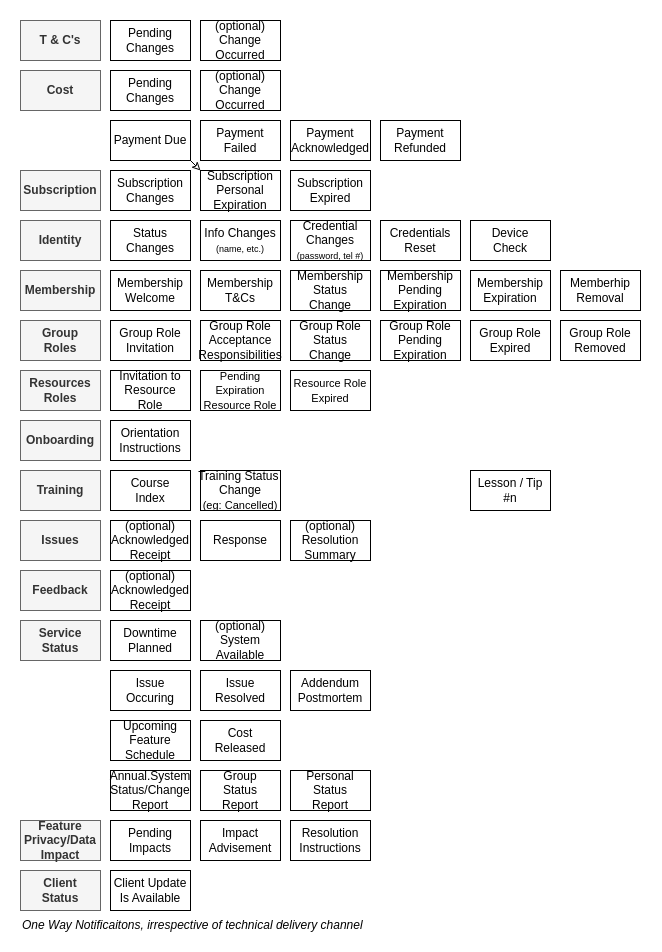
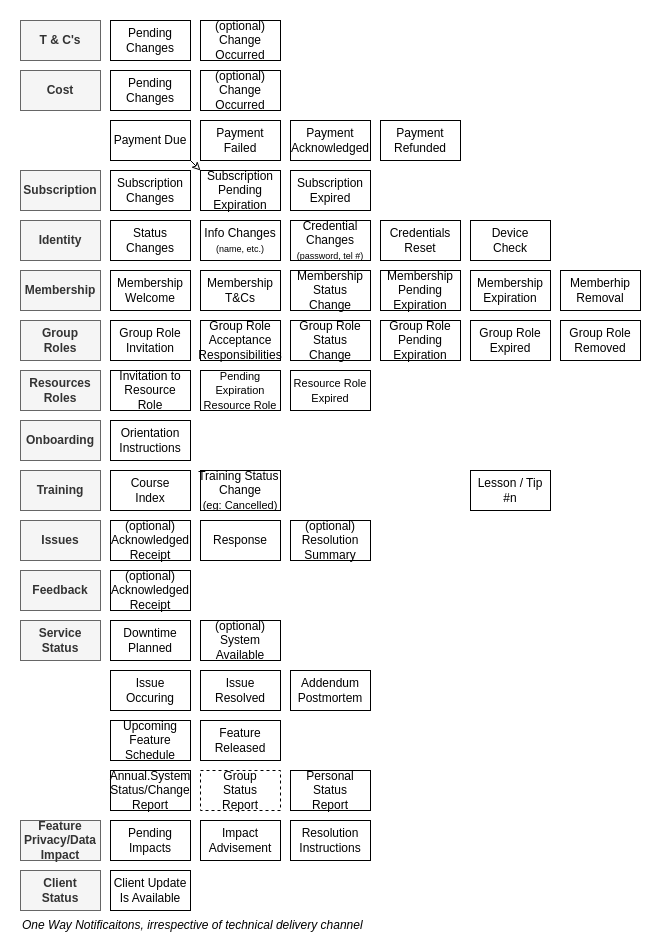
- <mxCell id="37" value="Subscription&lt;br&gt;Personal&lt;br&gt;Expiration" style="rounded=0;whiteSpace=wrap;html=1;" vertex="1" parent="1"><mxGeometry x="200" y="170" width="80" height="40" as="geometry" /></mxCell>
+ <mxCell id="37" value="Subscription&lt;br&gt;Pending&lt;br&gt;Expiration" style="rounded=0;whiteSpace=wrap;html=1;" vertex="1" parent="1"><mxGeometry x="200" y="170" width="80" height="40" as="geometry" /></mxCell>
- <mxCell id="19" value="Cost Released" style="rounded=0;whiteSpace=wrap;html=1;" vertex="1" parent="1"><mxGeometry x="200" y="720" width="80" height="40" as="geometry" /></mxCell>
+ <mxCell id="19" value="Feature Released" style="rounded=0;whiteSpace=wrap;html=1;" vertex="1" parent="1"><mxGeometry x="200" y="720" width="80" height="40" as="geometry" /></mxCell>
- <mxCell id="52" value="Group&lt;br&gt;Status&lt;br&gt;Report" style="rounded=0;whiteSpace=wrap;html=1;" vertex="1" parent="1"><mxGeometry x="200" y="770" width="80" height="40" as="geometry" /></mxCell>
+ <mxCell id="52" value="Group&lt;br&gt;Status&lt;br&gt;Report" style="rounded=0;whiteSpace=wrap;html=1;dashed=1;" vertex="1" parent="1"><mxGeometry x="200" y="770" width="80" height="40" as="geometry" /></mxCell>
